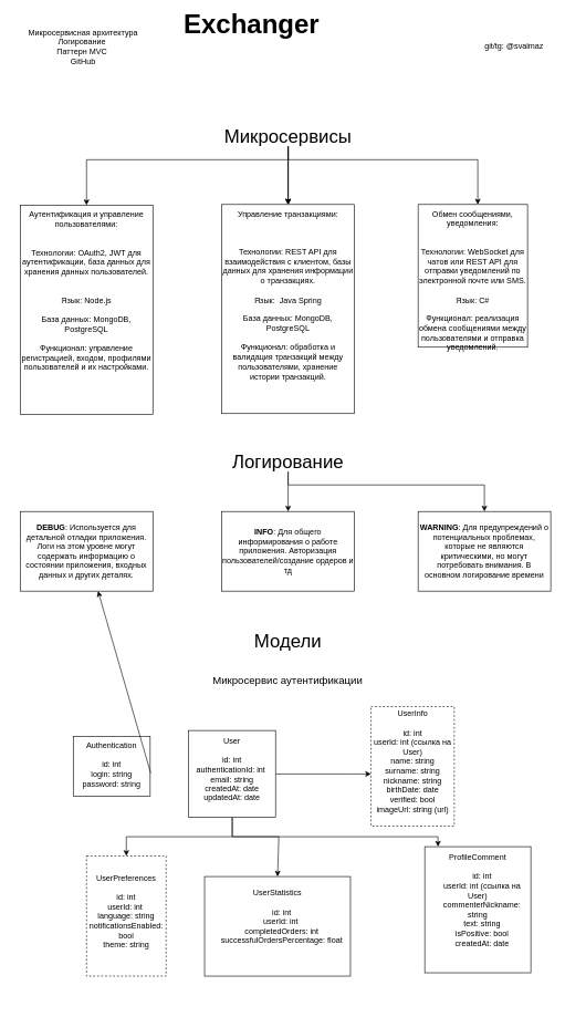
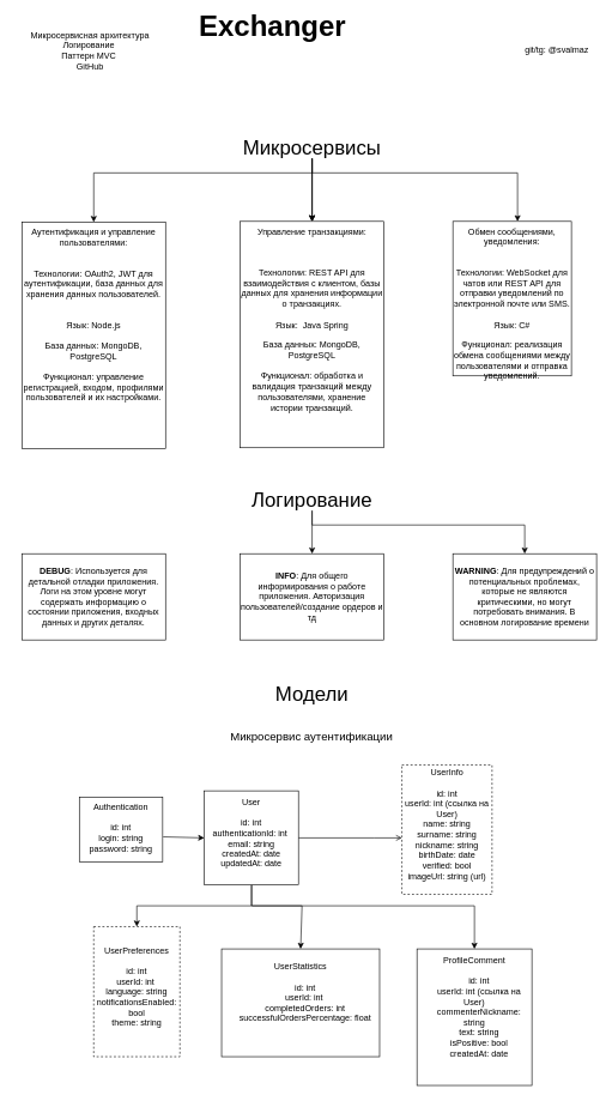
- <mxCell id="29" value="" style="endArrow=classic;html=1;rounded=0;exitX=1.006;exitY=0.611;exitDx=0;exitDy=0;exitPerimeter=0;" edge="1" parent="1" source="22" target="17"><mxGeometry width="50" height="50" relative="1" as="geometry"><mxPoint x="44" y="1180" as="sourcePoint" /><mxPoint x="94" y="1130" as="targetPoint" /></mxGeometry></mxCell>
+ <mxCell id="29" value="" style="endArrow=classic;html=1;rounded=0;entryX=0;entryY=0.5;entryDx=0;entryDy=0;exitX=1.006;exitY=0.611;exitDx=0;exitDy=0;exitPerimeter=0;" edge="1" parent="1" source="22" target="26"><mxGeometry width="50" height="50" relative="1" as="geometry"><mxPoint x="44" y="1180" as="sourcePoint" /><mxPoint x="94" y="1130" as="targetPoint" /></mxGeometry></mxCell>
- <mxCell id="24" value="" style="edgeStyle=orthogonalEdgeStyle;rounded=0;orthogonalLoop=1;jettySize=auto;html=1;" edge="1" parent="1" source="26" target="27"><mxGeometry relative="1" as="geometry"><Array as="points"><mxPoint x="520" y="1166" /><mxPoint x="520" y="1166" /></Array></mxGeometry></mxCell>
+ <mxCell id="24" value="" style="edgeStyle=orthogonalEdgeStyle;rounded=0;orthogonalLoop=1;jettySize=auto;html=1;endArrow=open;" edge="1" parent="1" source="26" target="27"><mxGeometry relative="1" as="geometry"><Array as="points"><mxPoint x="520" y="1166" /><mxPoint x="520" y="1166" /></Array></mxGeometry></mxCell>
- <mxCell id="32" value="&lt;div&gt;ProfileComment&lt;/div&gt;&lt;div&gt;&lt;br&gt;&lt;/div&gt;&lt;div&gt;&amp;nbsp; &amp;nbsp; id: int&lt;/div&gt;&lt;div&gt;&amp;nbsp; &amp;nbsp; userId: int (ссылка на User)&lt;/div&gt;&lt;div&gt;&amp;nbsp; &amp;nbsp; commenterNickname: string&lt;/div&gt;&lt;div&gt;&amp;nbsp; &amp;nbsp; text: string&lt;/div&gt;&lt;div&gt;&amp;nbsp; &amp;nbsp; isPositive: bool&lt;/div&gt;&lt;div&gt;&amp;nbsp; &amp;nbsp; createdAt: date&lt;/div&gt;&lt;div&gt;&lt;br&gt;&lt;/div&gt;&lt;div&gt;&lt;br&gt;&lt;/div&gt;" style="whiteSpace=wrap;html=1;rounded=0;" vertex="1" parent="1"><mxGeometry x="640" y="1275" width="160" height="190" as="geometry" /></mxCell>
+ <mxCell id="32" value="&lt;div&gt;ProfileComment&lt;/div&gt;&lt;div&gt;&lt;br&gt;&lt;/div&gt;&lt;div&gt;&amp;nbsp; &amp;nbsp; id: int&lt;/div&gt;&lt;div&gt;&amp;nbsp; &amp;nbsp; userId: int (ссылка на User)&lt;/div&gt;&lt;div&gt;&amp;nbsp; &amp;nbsp; commenterNickname: string&lt;/div&gt;&lt;div&gt;&amp;nbsp; &amp;nbsp; text: string&lt;/div&gt;&lt;div&gt;&amp;nbsp; &amp;nbsp; isPositive: bool&lt;/div&gt;&lt;div&gt;&amp;nbsp; &amp;nbsp; createdAt: date&lt;/div&gt;&lt;div&gt;&lt;br&gt;&lt;/div&gt;&lt;div&gt;&lt;br&gt;&lt;/div&gt;" style="whiteSpace=wrap;html=1;rounded=0;" vertex="1" parent="1"><mxGeometry x="580" y="1320" width="160" height="190" as="geometry" /></mxCell>
